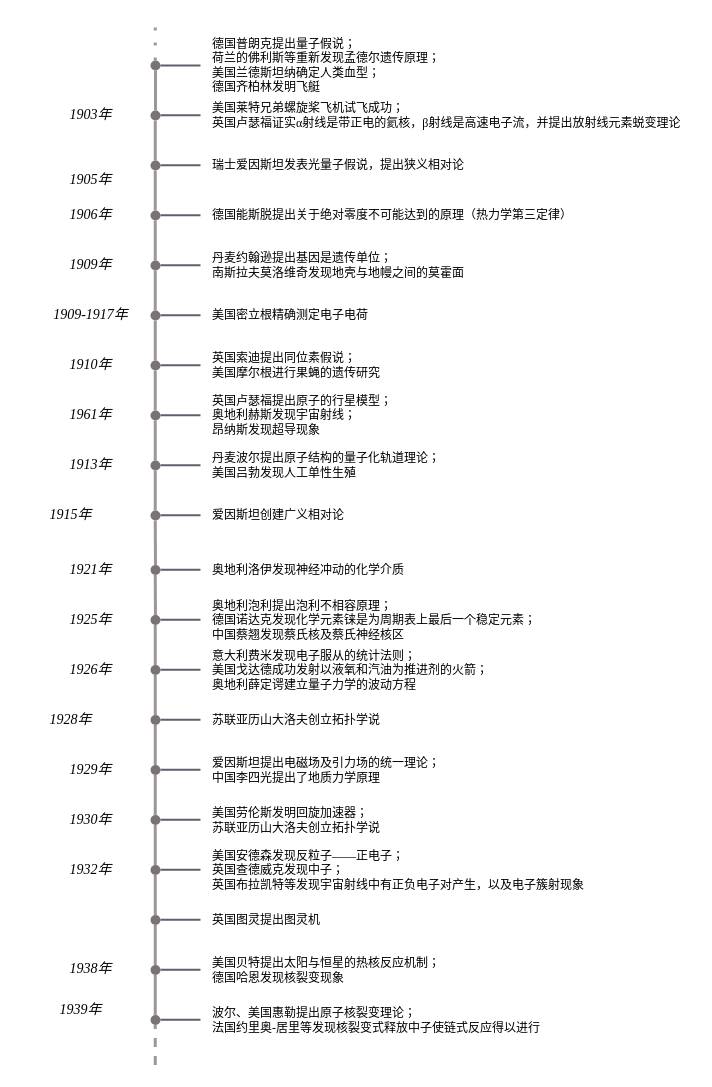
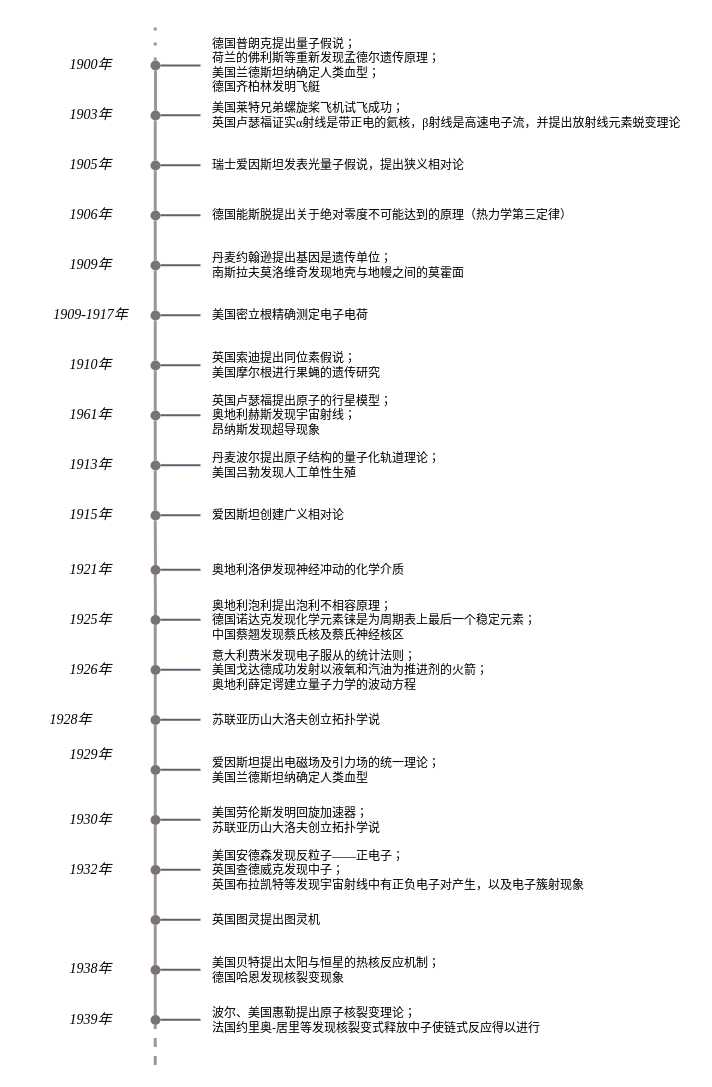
+ <mxCell id="43" value="&lt;span style=&quot;font-size: 14px;&quot;&gt;&lt;i&gt;1900年&lt;/i&gt;&lt;/span&gt;" style="text;strokeColor=none;fillColor=none;html=1;fontSize=7;fontStyle=0;verticalAlign=middle;align=center;fontFamily=Comic Sans MS;" parent="1" vertex="1"><mxGeometry x="40" y="55" width="100" height="20" as="geometry" /></mxCell>
- <mxCell id="65" value="&lt;span style=&quot;font-size: 14px;&quot;&gt;&lt;i&gt;1905&lt;/i&gt;&lt;/span&gt;&lt;i style=&quot;border-color: var(--border-color); font-size: 14px;&quot;&gt;年&lt;/i&gt;" style="text;strokeColor=none;fillColor=none;html=1;fontSize=7;fontStyle=0;verticalAlign=middle;align=center;fontFamily=Comic Sans MS;" parent="1" vertex="1"><mxGeometry x="40" y="170" width="100" height="20" as="geometry" /></mxCell>
+ <mxCell id="65" value="&lt;span style=&quot;font-size: 14px;&quot;&gt;&lt;i&gt;1905&lt;/i&gt;&lt;/span&gt;&lt;i style=&quot;border-color: var(--border-color); font-size: 14px;&quot;&gt;年&lt;/i&gt;" style="text;strokeColor=none;fillColor=none;html=1;fontSize=7;fontStyle=0;verticalAlign=middle;align=center;fontFamily=Comic Sans MS;" parent="1" vertex="1"><mxGeometry x="40" y="155" width="100" height="20" as="geometry" /></mxCell>
- <mxCell id="72" value="&lt;span style=&quot;font-size: 14px;&quot;&gt;&lt;i&gt;1915&lt;/i&gt;&lt;/span&gt;&lt;i style=&quot;border-color: var(--border-color); font-size: 14px;&quot;&gt;年&lt;/i&gt;" style="text;strokeColor=none;fillColor=none;html=1;fontSize=7;fontStyle=0;verticalAlign=middle;align=center;fontFamily=Comic Sans MS;" parent="1" vertex="1"><mxGeometry x="20" y="504.5" width="100" height="20" as="geometry" /></mxCell>
+ <mxCell id="72" value="&lt;span style=&quot;font-size: 14px;&quot;&gt;&lt;i&gt;1915&lt;/i&gt;&lt;/span&gt;&lt;i style=&quot;border-color: var(--border-color); font-size: 14px;&quot;&gt;年&lt;/i&gt;" style="text;strokeColor=none;fillColor=none;html=1;fontSize=7;fontStyle=0;verticalAlign=middle;align=center;fontFamily=Comic Sans MS;" parent="1" vertex="1"><mxGeometry x="40" y="504.5" width="100" height="20" as="geometry" /></mxCell>
- <mxCell id="77" value="&lt;span style=&quot;font-size: 14px;&quot;&gt;&lt;i&gt;1929&lt;/i&gt;&lt;/span&gt;&lt;i style=&quot;border-color: var(--border-color); font-size: 14px;&quot;&gt;年&lt;/i&gt;" style="text;strokeColor=none;fillColor=none;html=1;fontSize=7;fontStyle=0;verticalAlign=middle;align=center;fontFamily=Comic Sans MS;" parent="1" vertex="1"><mxGeometry x="40" y="759.5" width="100" height="20" as="geometry" /></mxCell>
+ <mxCell id="77" value="&lt;span style=&quot;font-size: 14px;&quot;&gt;&lt;i&gt;1929&lt;/i&gt;&lt;/span&gt;&lt;i style=&quot;border-color: var(--border-color); font-size: 14px;&quot;&gt;年&lt;/i&gt;" style="text;strokeColor=none;fillColor=none;html=1;fontSize=7;fontStyle=0;verticalAlign=middle;align=center;fontFamily=Comic Sans MS;" parent="1" vertex="1"><mxGeometry x="40" y="744.5" width="100" height="20" as="geometry" /></mxCell>
- <mxCell id="96" value="&lt;font face=&quot;Times New Roman&quot;&gt;爱因斯坦提出电磁场及引力场的统一理论；&lt;br&gt;中国李四光提出了地质力学原理&lt;/font&gt;" style="text;html=1;strokeColor=none;fillColor=none;align=left;verticalAlign=middle;whiteSpace=wrap;rounded=0;" parent="1" vertex="1"><mxGeometry x="210" y="759.5" width="390" height="20" as="geometry" /></mxCell>
+ <mxCell id="96" value="&lt;font face=&quot;Times New Roman&quot;&gt;爱因斯坦提出电磁场及引力场的统一理论；&lt;br&gt;美国兰德斯坦纳确定人类血型&lt;/font&gt;" style="text;html=1;strokeColor=none;fillColor=none;align=left;verticalAlign=middle;whiteSpace=wrap;rounded=0;" parent="1" vertex="1"><mxGeometry x="210" y="759.5" width="390" height="20" as="geometry" /></mxCell>
- <mxCell id="81" value="&lt;span style=&quot;font-size: 14px;&quot;&gt;&lt;i&gt;1939&lt;/i&gt;&lt;/span&gt;&lt;i style=&quot;border-color: var(--border-color); font-size: 14px;&quot;&gt;年&lt;/i&gt;" style="text;strokeColor=none;fillColor=none;html=1;fontSize=7;fontStyle=0;verticalAlign=middle;align=center;fontFamily=Comic Sans MS;" parent="1" vertex="1"><mxGeometry x="30" y="999.5" width="100" height="20" as="geometry" /></mxCell>
+ <mxCell id="81" value="&lt;span style=&quot;font-size: 14px;&quot;&gt;&lt;i&gt;1939&lt;/i&gt;&lt;/span&gt;&lt;i style=&quot;border-color: var(--border-color); font-size: 14px;&quot;&gt;年&lt;/i&gt;" style="text;strokeColor=none;fillColor=none;html=1;fontSize=7;fontStyle=0;verticalAlign=middle;align=center;fontFamily=Comic Sans MS;" parent="1" vertex="1"><mxGeometry x="40" y="1009.5" width="100" height="20" as="geometry" /></mxCell>
